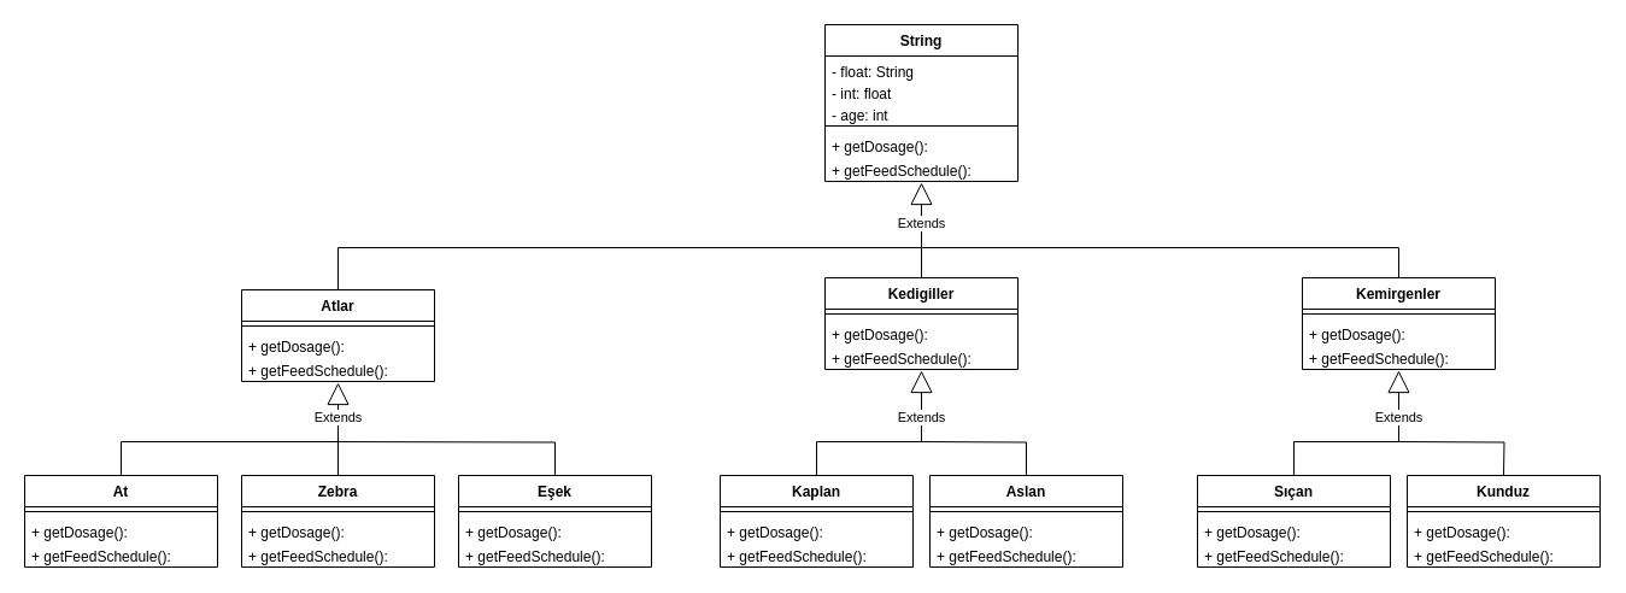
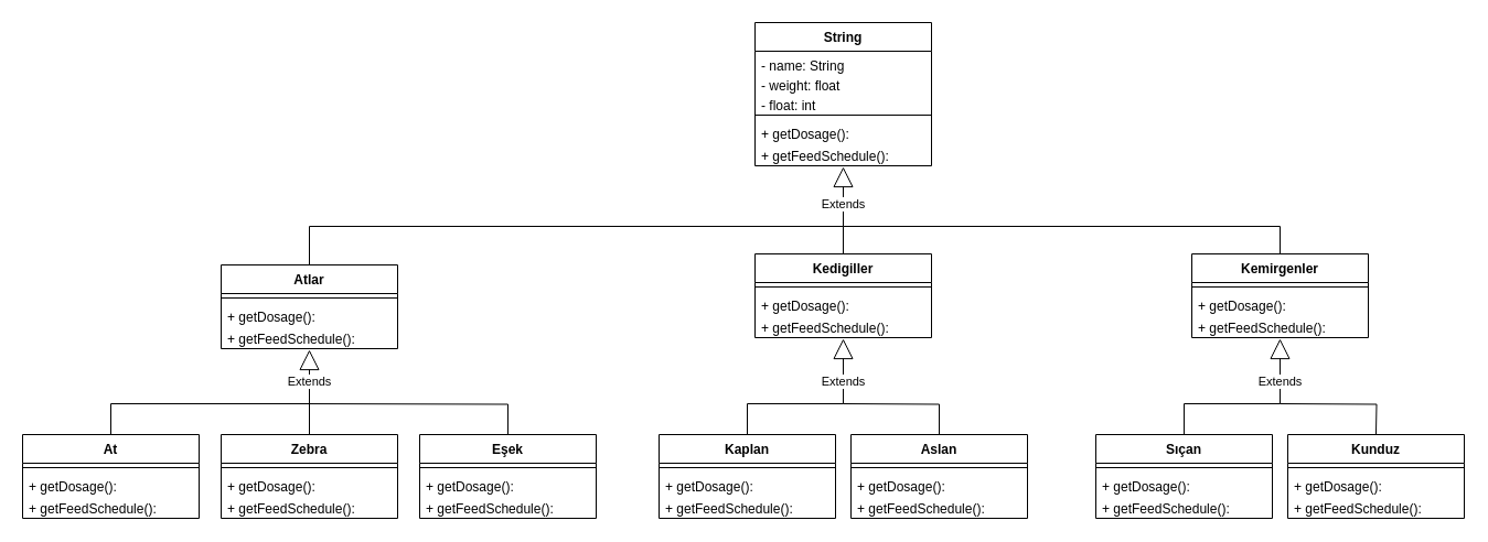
- <mxCell id="3" value="- float: String" style="text;strokeColor=none;fillColor=none;align=left;verticalAlign=top;spacingLeft=4;spacingRight=4;overflow=hidden;rotatable=0;points=[[0,0.5],[1,0.5]];portConstraint=eastwest;" parent="2" vertex="1"><mxGeometry y="26" width="160" height="18" as="geometry" /></mxCell>
+ <mxCell id="3" value="- name: String" style="text;strokeColor=none;fillColor=none;align=left;verticalAlign=top;spacingLeft=4;spacingRight=4;overflow=hidden;rotatable=0;points=[[0,0.5],[1,0.5]];portConstraint=eastwest;" parent="2" vertex="1"><mxGeometry y="26" width="160" height="18" as="geometry" /></mxCell>
- <mxCell id="4" value="- int: float" style="text;strokeColor=none;fillColor=none;spacingLeft=4;spacingRight=4;overflow=hidden;rotatable=0;points=[[0,0.5],[1,0.5]];portConstraint=eastwest;fontSize=12;" parent="2" vertex="1"><mxGeometry y="44" width="160" height="18" as="geometry" /></mxCell>
+ <mxCell id="4" value="- weight: float" style="text;strokeColor=none;fillColor=none;spacingLeft=4;spacingRight=4;overflow=hidden;rotatable=0;points=[[0,0.5],[1,0.5]];portConstraint=eastwest;fontSize=12;" parent="2" vertex="1"><mxGeometry y="44" width="160" height="18" as="geometry" /></mxCell>
- <mxCell id="5" value="- age: int" style="text;strokeColor=none;fillColor=none;spacingLeft=4;spacingRight=4;overflow=hidden;rotatable=0;points=[[0,0.5],[1,0.5]];portConstraint=eastwest;fontSize=12;" parent="2" vertex="1"><mxGeometry y="62" width="160" height="18" as="geometry" /></mxCell>
+ <mxCell id="5" value="- float: int" style="text;strokeColor=none;fillColor=none;spacingLeft=4;spacingRight=4;overflow=hidden;rotatable=0;points=[[0,0.5],[1,0.5]];portConstraint=eastwest;fontSize=12;" parent="2" vertex="1"><mxGeometry y="62" width="160" height="18" as="geometry" /></mxCell>
